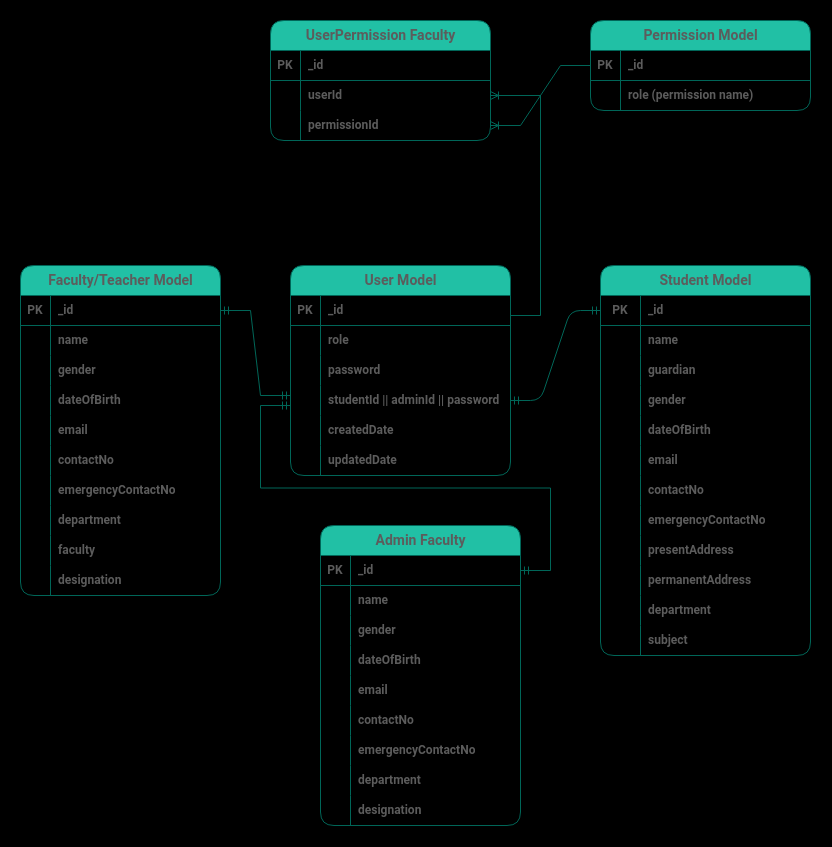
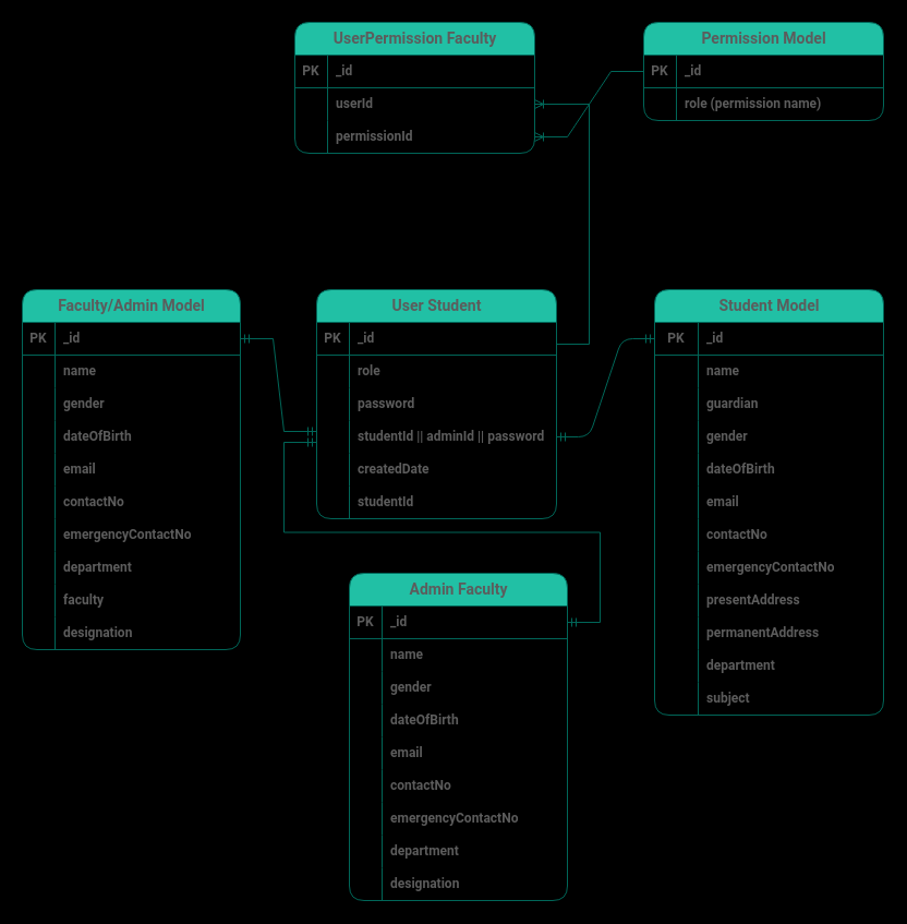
- <mxCell id="67" value="&lt;font style=&quot;font-size: 14px;&quot;&gt;Faculty/Teacher Model&lt;/font&gt;" style="shape=table;startSize=30;container=1;collapsible=1;childLayout=tableLayout;fixedRows=1;rowLines=0;align=center;resizeLast=1;html=1;hachureGap=4;swimlaneLine=1;fontFamily=roboto;fontStyle=1;fontSource=https%3A%2F%2Ffonts.googleapis.com%2Fcss%3Ffamily%3Droboto;rounded=1;labelBackgroundColor=none;fillColor=#21C0A5;strokeColor=#006658;fontColor=#5C5C5C;" parent="1" vertex="1"><mxGeometry x="20" y="265" width="200" height="330" as="geometry" /></mxCell>
+ <mxCell id="67" value="&lt;font style=&quot;font-size: 14px;&quot;&gt;Faculty/Admin Model&lt;/font&gt;" style="shape=table;startSize=30;container=1;collapsible=1;childLayout=tableLayout;fixedRows=1;rowLines=0;align=center;resizeLast=1;html=1;hachureGap=4;swimlaneLine=1;fontFamily=roboto;fontStyle=1;fontSource=https%3A%2F%2Ffonts.googleapis.com%2Fcss%3Ffamily%3Droboto;rounded=1;labelBackgroundColor=none;fillColor=#21C0A5;strokeColor=#006658;fontColor=#5C5C5C;" parent="1" vertex="1"><mxGeometry x="20" y="265" width="200" height="330" as="geometry" /></mxCell>
- <mxCell id="98" value="&lt;font style=&quot;font-size: 14px;&quot;&gt;User Model&lt;/font&gt;" style="shape=table;startSize=30;container=1;collapsible=1;childLayout=tableLayout;fixedRows=1;rowLines=0;align=center;resizeLast=1;html=1;hachureGap=4;swimlaneLine=1;fontFamily=roboto;fontStyle=1;fontSource=https%3A%2F%2Ffonts.googleapis.com%2Fcss%3Ffamily%3Droboto;rounded=1;labelBackgroundColor=none;fillColor=#21C0A5;strokeColor=#006658;fontColor=#5C5C5C;" parent="1" vertex="1"><mxGeometry x="290" y="265" width="220" height="210" as="geometry" /></mxCell>
+ <mxCell id="98" value="&lt;font style=&quot;font-size: 14px;&quot;&gt;User Student&lt;/font&gt;" style="shape=table;startSize=30;container=1;collapsible=1;childLayout=tableLayout;fixedRows=1;rowLines=0;align=center;resizeLast=1;html=1;hachureGap=4;swimlaneLine=1;fontFamily=roboto;fontStyle=1;fontSource=https%3A%2F%2Ffonts.googleapis.com%2Fcss%3Ffamily%3Droboto;rounded=1;labelBackgroundColor=none;fillColor=#21C0A5;strokeColor=#006658;fontColor=#5C5C5C;" parent="1" vertex="1"><mxGeometry x="290" y="265" width="220" height="210" as="geometry" /></mxCell>
- <mxCell id="116" value="updatedDate" style="shape=partialRectangle;connectable=0;fillColor=none;top=0;left=0;bottom=0;right=0;align=left;spacingLeft=6;overflow=hidden;whiteSpace=wrap;html=1;hachureGap=4;fontFamily=roboto;fontStyle=1;fontSource=https%3A%2F%2Ffonts.googleapis.com%2Fcss%3Ffamily%3Droboto;rounded=1;labelBackgroundColor=none;strokeColor=#006658;fontColor=#5C5C5C;" parent="114" vertex="1"><mxGeometry x="30" width="190" height="30" as="geometry"><mxRectangle width="190" height="30" as="alternateBounds" /></mxGeometry></mxCell>
+ <mxCell id="116" value="studentId" style="shape=partialRectangle;connectable=0;fillColor=none;top=0;left=0;bottom=0;right=0;align=left;spacingLeft=6;overflow=hidden;whiteSpace=wrap;html=1;hachureGap=4;fontFamily=roboto;fontStyle=1;fontSource=https%3A%2F%2Ffonts.googleapis.com%2Fcss%3Ffamily%3Droboto;rounded=1;labelBackgroundColor=none;strokeColor=#006658;fontColor=#5C5C5C;" parent="114" vertex="1"><mxGeometry x="30" width="190" height="30" as="geometry"><mxRectangle width="190" height="30" as="alternateBounds" /></mxGeometry></mxCell>
